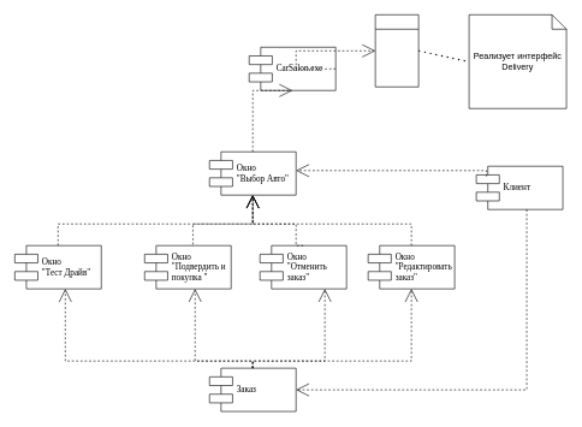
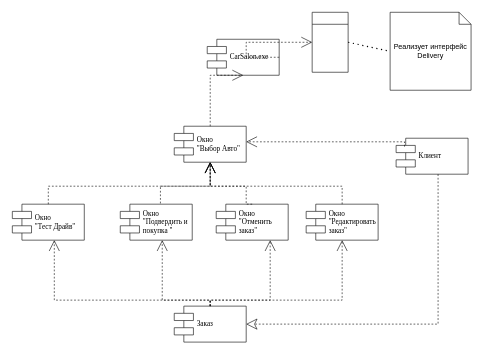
- <mxCell id="11" style="edgeStyle=orthogonalEdgeStyle;rounded=0;html=1;labelBackgroundColor=none;startArrow=none;startFill=0;startSize=8;endArrow=open;endFill=0;endSize=16;fontFamily=Verdana;fontSize=12;dashed=1;exitX=0.583;exitY=1;exitDx=0;exitDy=0;exitPerimeter=0;" edge="1" parent="1" source="6" target="7"><mxGeometry relative="1" as="geometry"><Array as="points"><mxPoint x="730" y="310" /><mxPoint x="730" y="310" /></Array><mxPoint x="724.04" y="338" as="sourcePoint" /><mxPoint x="460" y="330" as="targetPoint" /></mxGeometry></mxCell>
+ <mxCell id="11" style="edgeStyle=orthogonalEdgeStyle;rounded=0;html=1;labelBackgroundColor=none;startArrow=none;startFill=0;startSize=8;endArrow=classic;endFill=0;endSize=16;fontFamily=Verdana;fontSize=12;dashed=1;exitX=0.583;exitY=1;exitDx=0;exitDy=0;exitPerimeter=0;" edge="1" parent="1" source="6" target="7"><mxGeometry relative="1" as="geometry"><Array as="points"><mxPoint x="730" y="310" /><mxPoint x="730" y="310" /></Array><mxPoint x="724.04" y="338" as="sourcePoint" /><mxPoint x="460" y="330" as="targetPoint" /></mxGeometry></mxCell>
